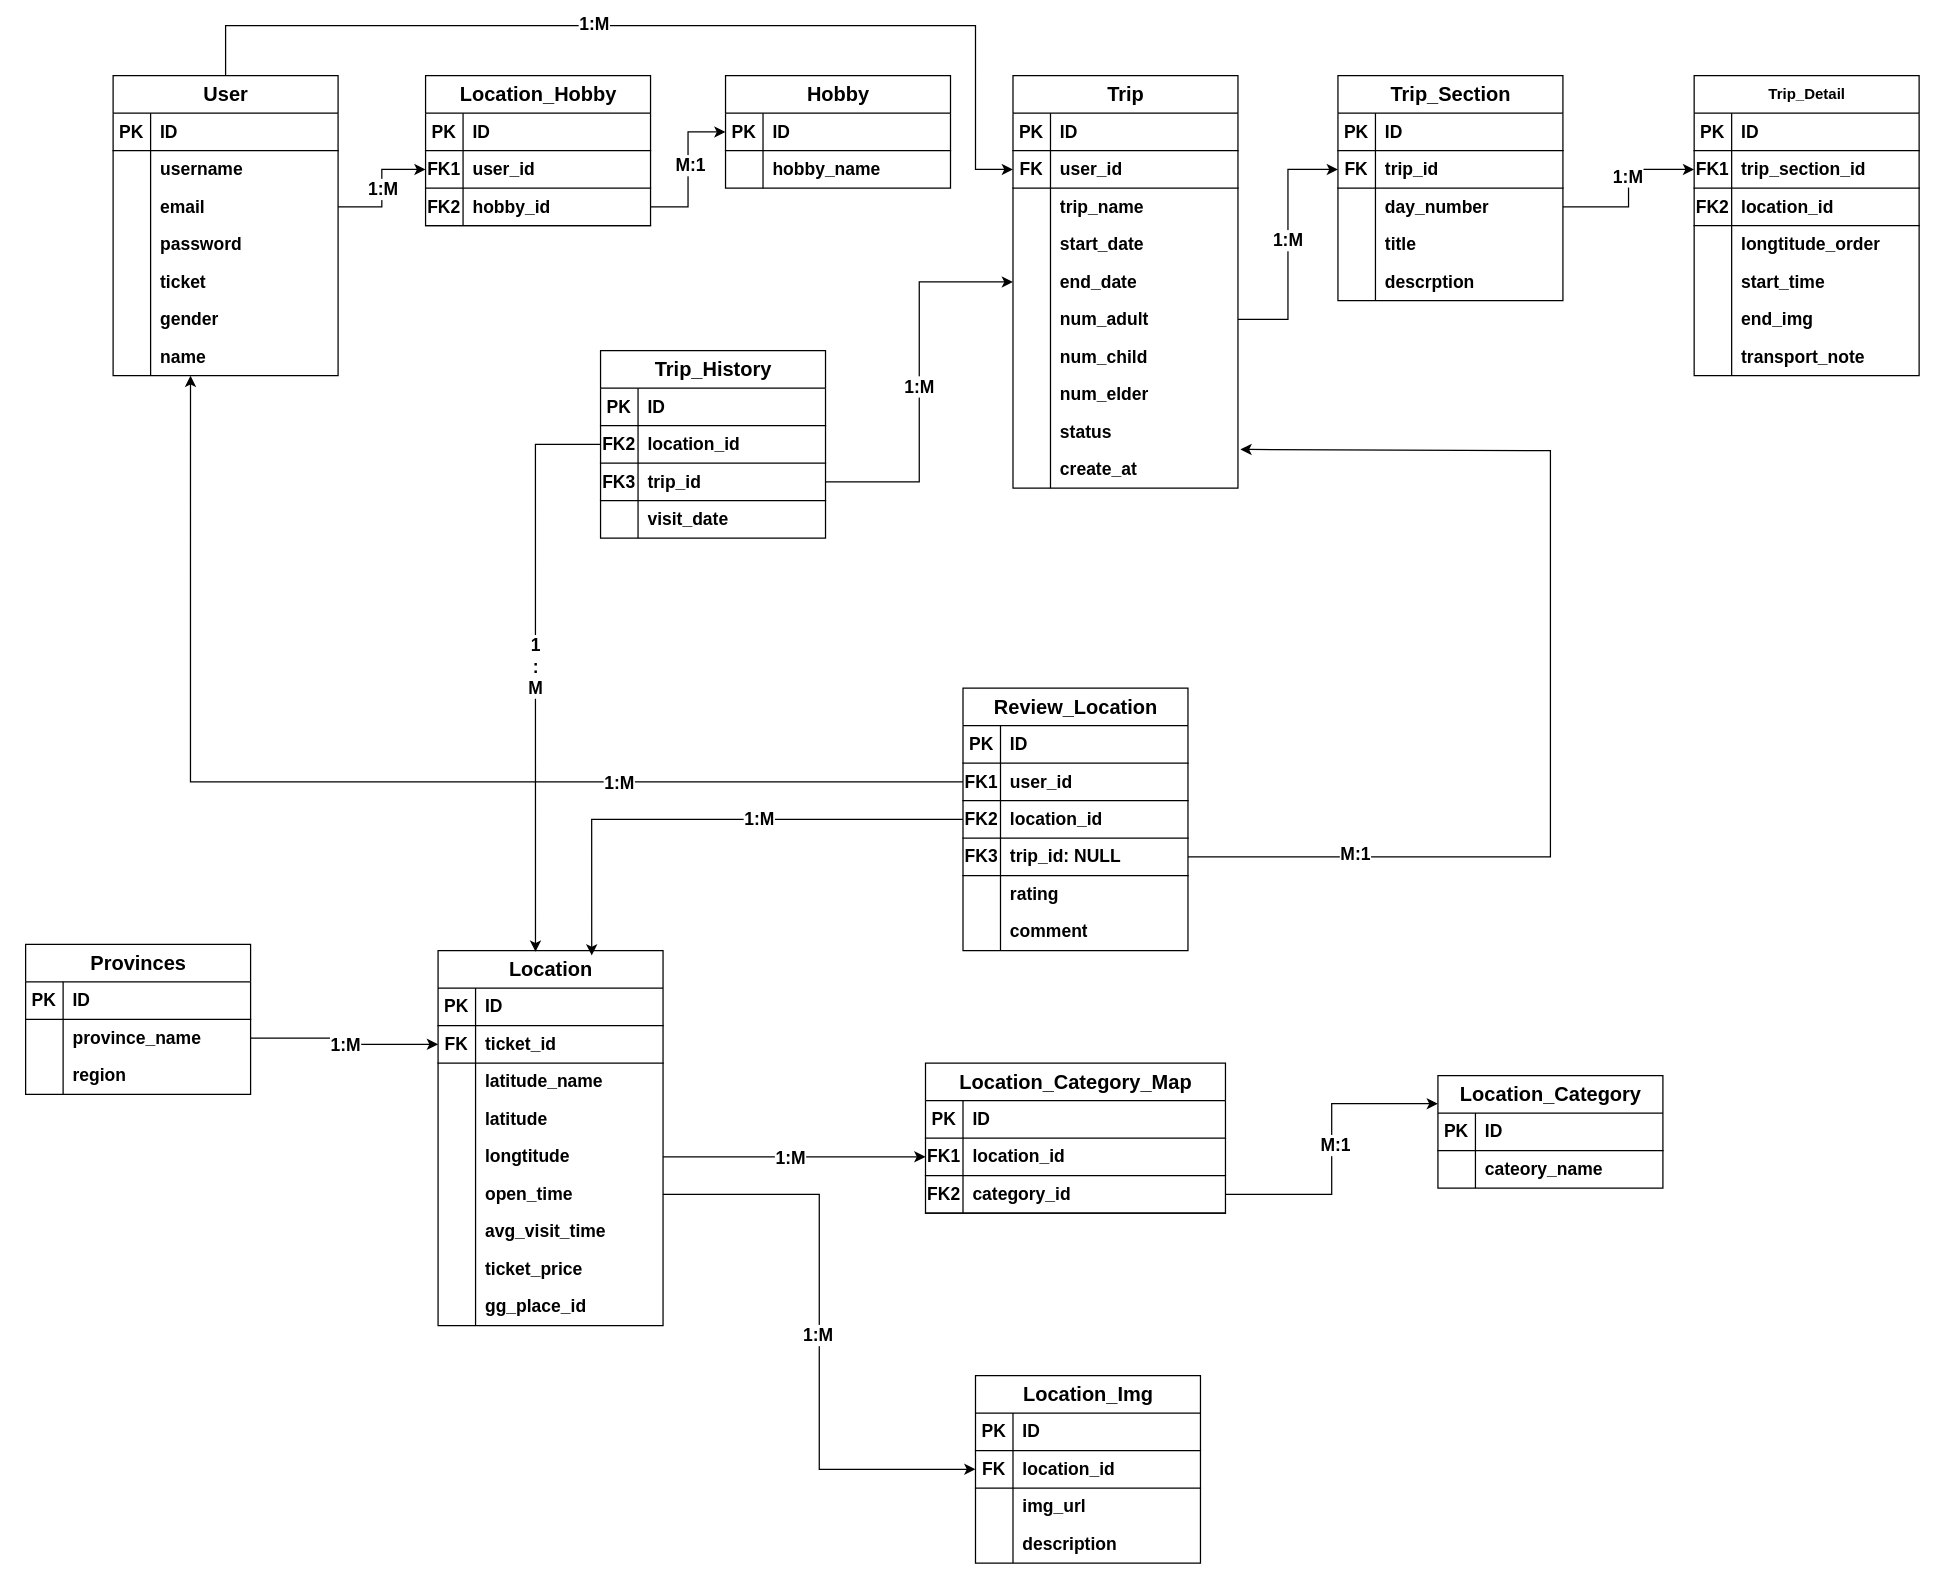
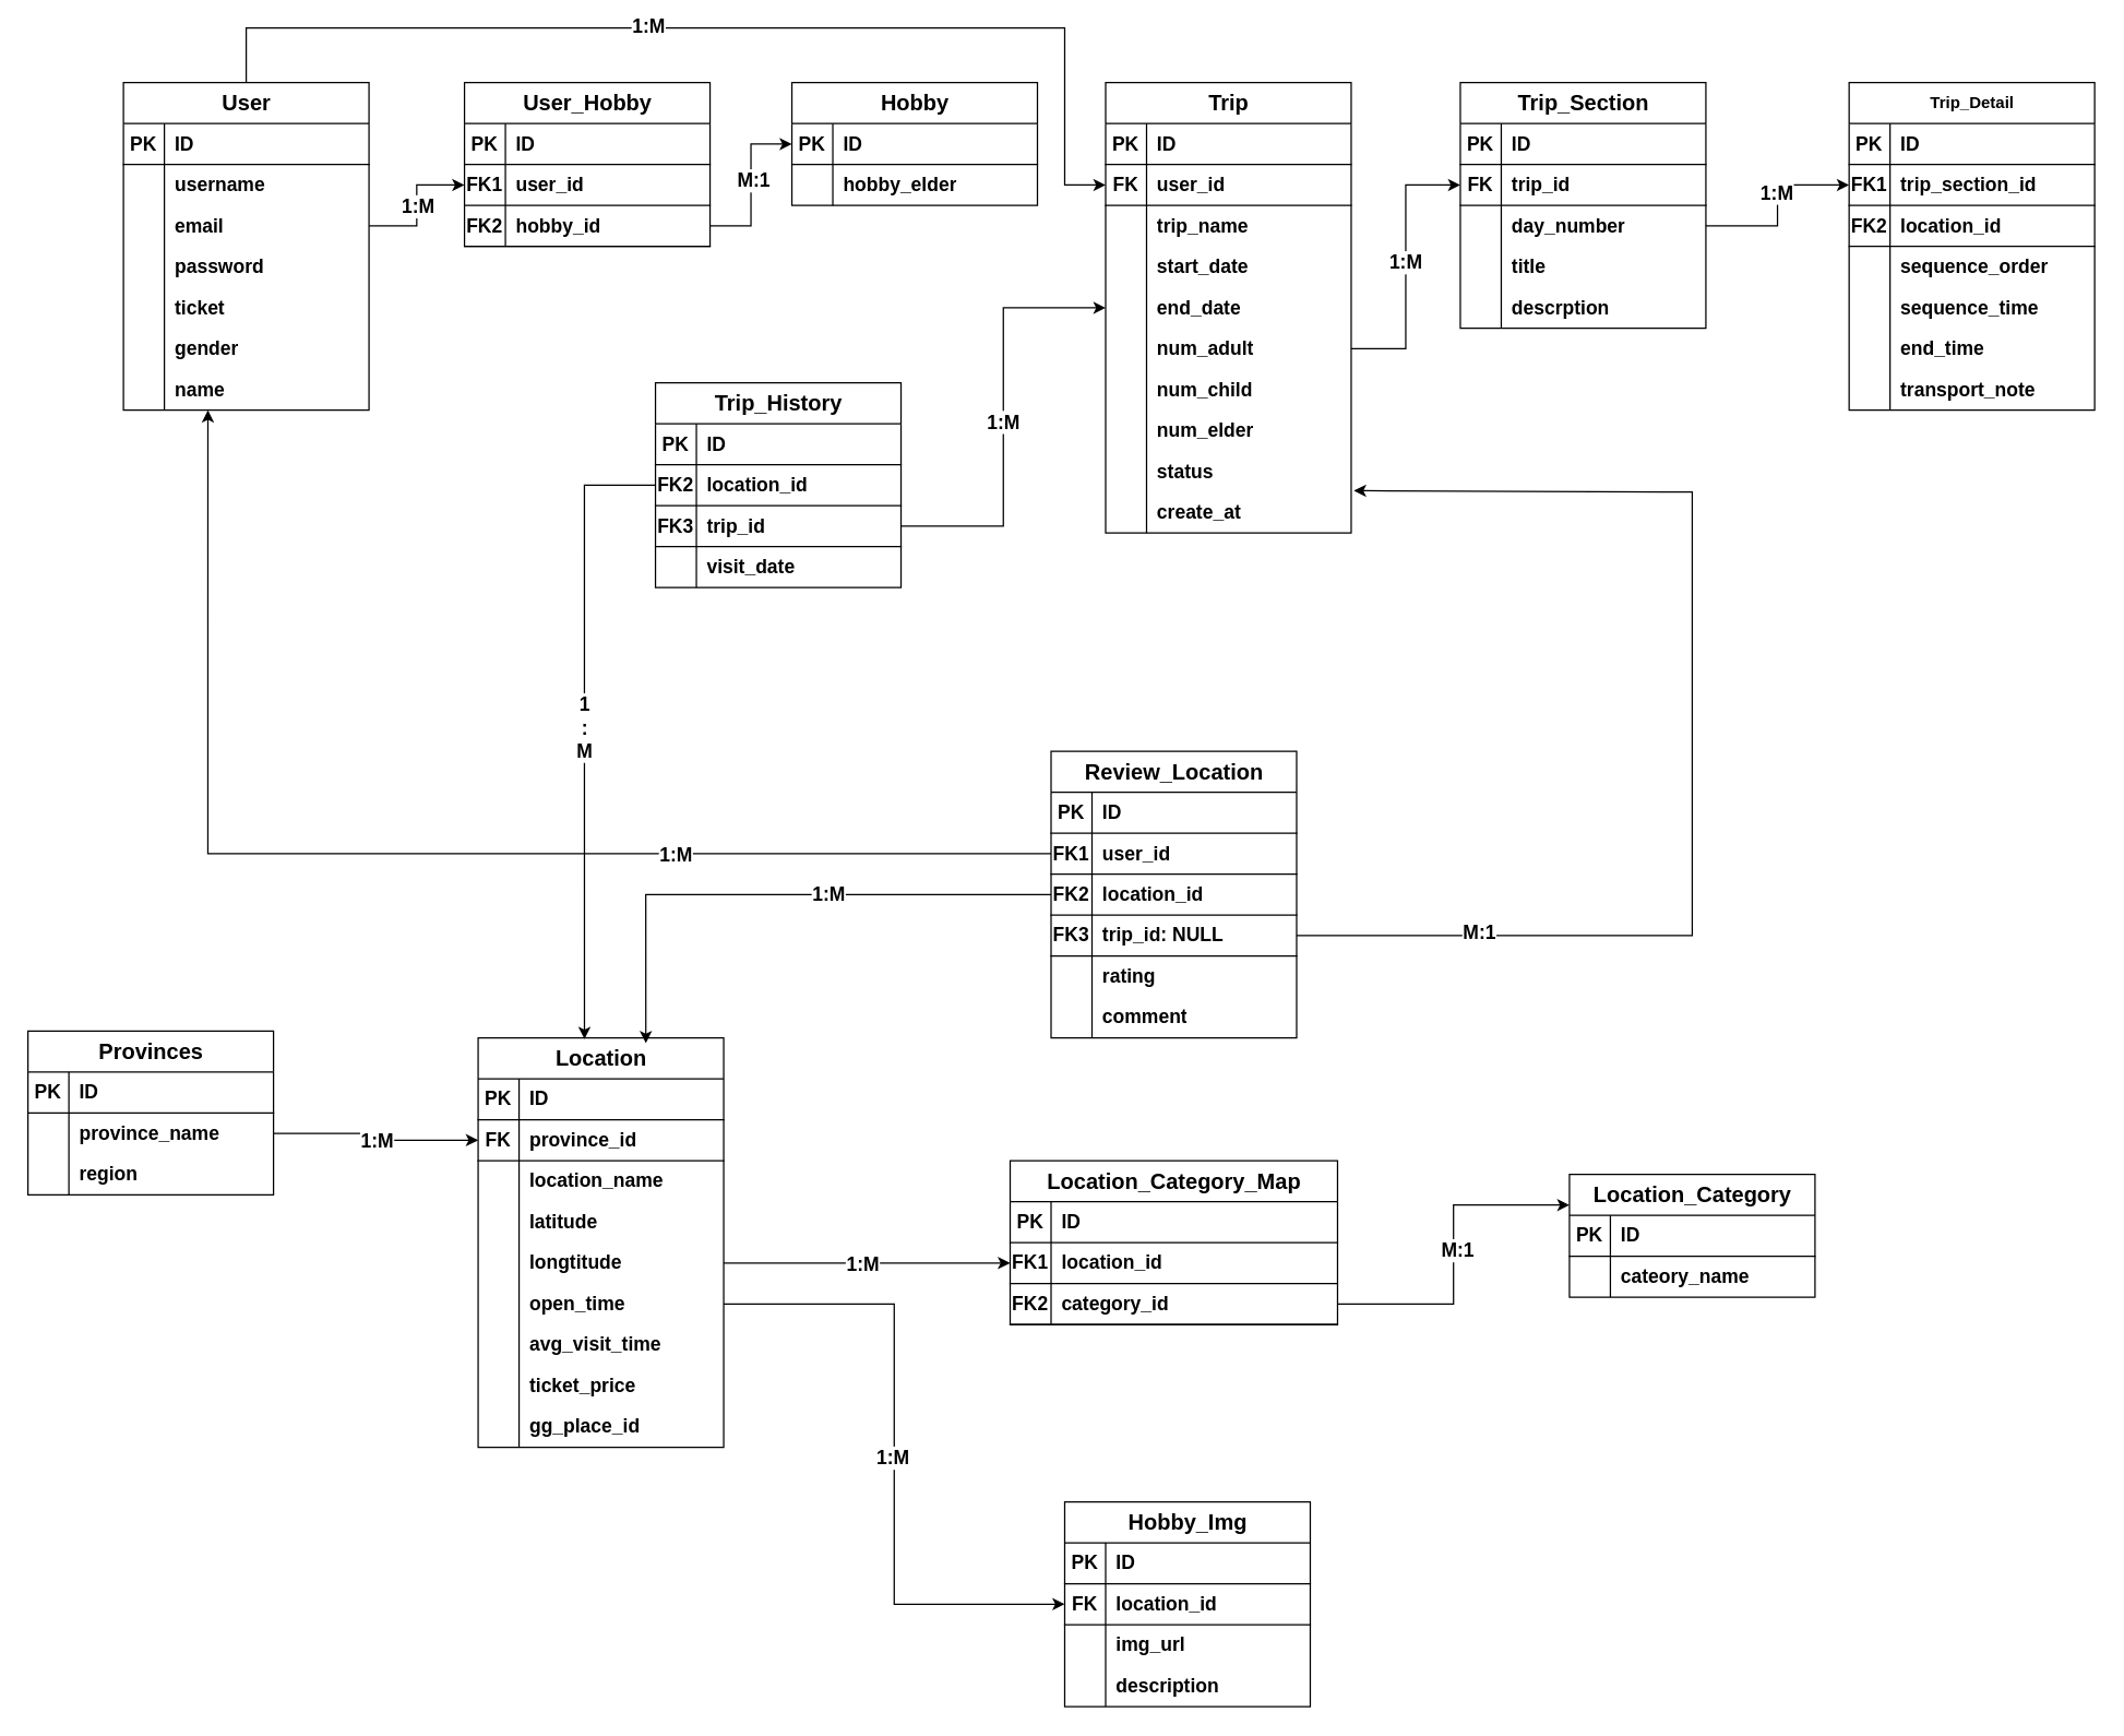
- <mxCell id="26" value="&lt;font style=&quot;font-size: 16px;&quot;&gt;Location_Hobby&lt;/font&gt;" style="shape=table;startSize=30;container=1;collapsible=1;childLayout=tableLayout;fixedRows=1;rowLines=0;fontStyle=1;align=center;resizeLast=1;html=1;" parent="1" vertex="1"><mxGeometry x="340" y="60" width="180" height="120" as="geometry" /></mxCell>
+ <mxCell id="26" value="&lt;font style=&quot;font-size: 16px;&quot;&gt;User_Hobby&lt;/font&gt;" style="shape=table;startSize=30;container=1;collapsible=1;childLayout=tableLayout;fixedRows=1;rowLines=0;fontStyle=1;align=center;resizeLast=1;html=1;" parent="1" vertex="1"><mxGeometry x="340" y="60" width="180" height="120" as="geometry" /></mxCell>
- <mxCell id="42" value="hobby_name" style="shape=partialRectangle;connectable=0;fillColor=none;top=0;left=0;bottom=0;right=0;align=left;spacingLeft=6;overflow=hidden;whiteSpace=wrap;html=1;fontStyle=1;fontSize=14;" parent="40" vertex="1"><mxGeometry x="30" width="150" height="30" as="geometry"><mxRectangle width="150" height="30" as="alternateBounds" /></mxGeometry></mxCell>
+ <mxCell id="42" value="hobby_elder" style="shape=partialRectangle;connectable=0;fillColor=none;top=0;left=0;bottom=0;right=0;align=left;spacingLeft=6;overflow=hidden;whiteSpace=wrap;html=1;fontStyle=1;fontSize=14;" parent="40" vertex="1"><mxGeometry x="30" width="150" height="30" as="geometry"><mxRectangle width="150" height="30" as="alternateBounds" /></mxGeometry></mxCell>
- <mxCell id="157" value="longtitude_order" style="shape=partialRectangle;connectable=0;fillColor=none;top=0;left=0;bottom=0;right=0;align=left;spacingLeft=6;overflow=hidden;whiteSpace=wrap;html=1;fontStyle=1;fontSize=14;" parent="155" vertex="1"><mxGeometry x="30" width="150" height="30" as="geometry"><mxRectangle width="150" height="30" as="alternateBounds" /></mxGeometry></mxCell>
+ <mxCell id="157" value="sequence_order" style="shape=partialRectangle;connectable=0;fillColor=none;top=0;left=0;bottom=0;right=0;align=left;spacingLeft=6;overflow=hidden;whiteSpace=wrap;html=1;fontStyle=1;fontSize=14;" parent="155" vertex="1"><mxGeometry x="30" width="150" height="30" as="geometry"><mxRectangle width="150" height="30" as="alternateBounds" /></mxGeometry></mxCell>
- <mxCell id="160" value="start_time" style="shape=partialRectangle;connectable=0;fillColor=none;top=0;left=0;bottom=0;right=0;align=left;spacingLeft=6;overflow=hidden;whiteSpace=wrap;html=1;fontStyle=1;fontSize=14;" parent="158" vertex="1"><mxGeometry x="30" width="150" height="30" as="geometry"><mxRectangle width="150" height="30" as="alternateBounds" /></mxGeometry></mxCell>
+ <mxCell id="160" value="sequence_time" style="shape=partialRectangle;connectable=0;fillColor=none;top=0;left=0;bottom=0;right=0;align=left;spacingLeft=6;overflow=hidden;whiteSpace=wrap;html=1;fontStyle=1;fontSize=14;" parent="158" vertex="1"><mxGeometry x="30" width="150" height="30" as="geometry"><mxRectangle width="150" height="30" as="alternateBounds" /></mxGeometry></mxCell>
- <mxCell id="163" value="end_img" style="shape=partialRectangle;connectable=0;fillColor=none;top=0;left=0;bottom=0;right=0;align=left;spacingLeft=6;overflow=hidden;whiteSpace=wrap;html=1;fontStyle=1;fontSize=14;" parent="161" vertex="1"><mxGeometry x="30" width="150" height="30" as="geometry"><mxRectangle width="150" height="30" as="alternateBounds" /></mxGeometry></mxCell>
+ <mxCell id="163" value="end_time" style="shape=partialRectangle;connectable=0;fillColor=none;top=0;left=0;bottom=0;right=0;align=left;spacingLeft=6;overflow=hidden;whiteSpace=wrap;html=1;fontStyle=1;fontSize=14;" parent="161" vertex="1"><mxGeometry x="30" width="150" height="30" as="geometry"><mxRectangle width="150" height="30" as="alternateBounds" /></mxGeometry></mxCell>
- <mxCell id="59" value="ticket_id" style="shape=partialRectangle;connectable=0;fillColor=none;top=0;left=0;bottom=0;right=0;align=left;spacingLeft=6;fontStyle=1;overflow=hidden;whiteSpace=wrap;html=1;fontSize=14;" parent="57" vertex="1"><mxGeometry x="30" width="150" height="30" as="geometry"><mxRectangle width="150" height="30" as="alternateBounds" /></mxGeometry></mxCell>
+ <mxCell id="59" value="province_id" style="shape=partialRectangle;connectable=0;fillColor=none;top=0;left=0;bottom=0;right=0;align=left;spacingLeft=6;fontStyle=1;overflow=hidden;whiteSpace=wrap;html=1;fontSize=14;" parent="57" vertex="1"><mxGeometry x="30" width="150" height="30" as="geometry"><mxRectangle width="150" height="30" as="alternateBounds" /></mxGeometry></mxCell>
- <mxCell id="62" value="latitude_name" style="shape=partialRectangle;connectable=0;fillColor=none;top=0;left=0;bottom=0;right=0;align=left;spacingLeft=6;overflow=hidden;whiteSpace=wrap;html=1;fontStyle=1;fontSize=14;" parent="60" vertex="1"><mxGeometry x="30" width="150" height="30" as="geometry"><mxRectangle width="150" height="30" as="alternateBounds" /></mxGeometry></mxCell>
+ <mxCell id="62" value="location_name" style="shape=partialRectangle;connectable=0;fillColor=none;top=0;left=0;bottom=0;right=0;align=left;spacingLeft=6;overflow=hidden;whiteSpace=wrap;html=1;fontStyle=1;fontSize=14;" parent="60" vertex="1"><mxGeometry x="30" width="150" height="30" as="geometry"><mxRectangle width="150" height="30" as="alternateBounds" /></mxGeometry></mxCell>
- <mxCell id="180" value="&lt;font style=&quot;font-size: 16px;&quot;&gt;Location_Img&lt;/font&gt;" style="shape=table;startSize=30;container=1;collapsible=1;childLayout=tableLayout;fixedRows=1;rowLines=0;fontStyle=1;align=center;resizeLast=1;html=1;" parent="1" vertex="1"><mxGeometry x="780" y="1100" width="180" height="150" as="geometry" /></mxCell>
+ <mxCell id="180" value="&lt;font style=&quot;font-size: 16px;&quot;&gt;Hobby_Img&lt;/font&gt;" style="shape=table;startSize=30;container=1;collapsible=1;childLayout=tableLayout;fixedRows=1;rowLines=0;fontStyle=1;align=center;resizeLast=1;html=1;" parent="1" vertex="1"><mxGeometry x="780" y="1100" width="180" height="150" as="geometry" /></mxCell>
